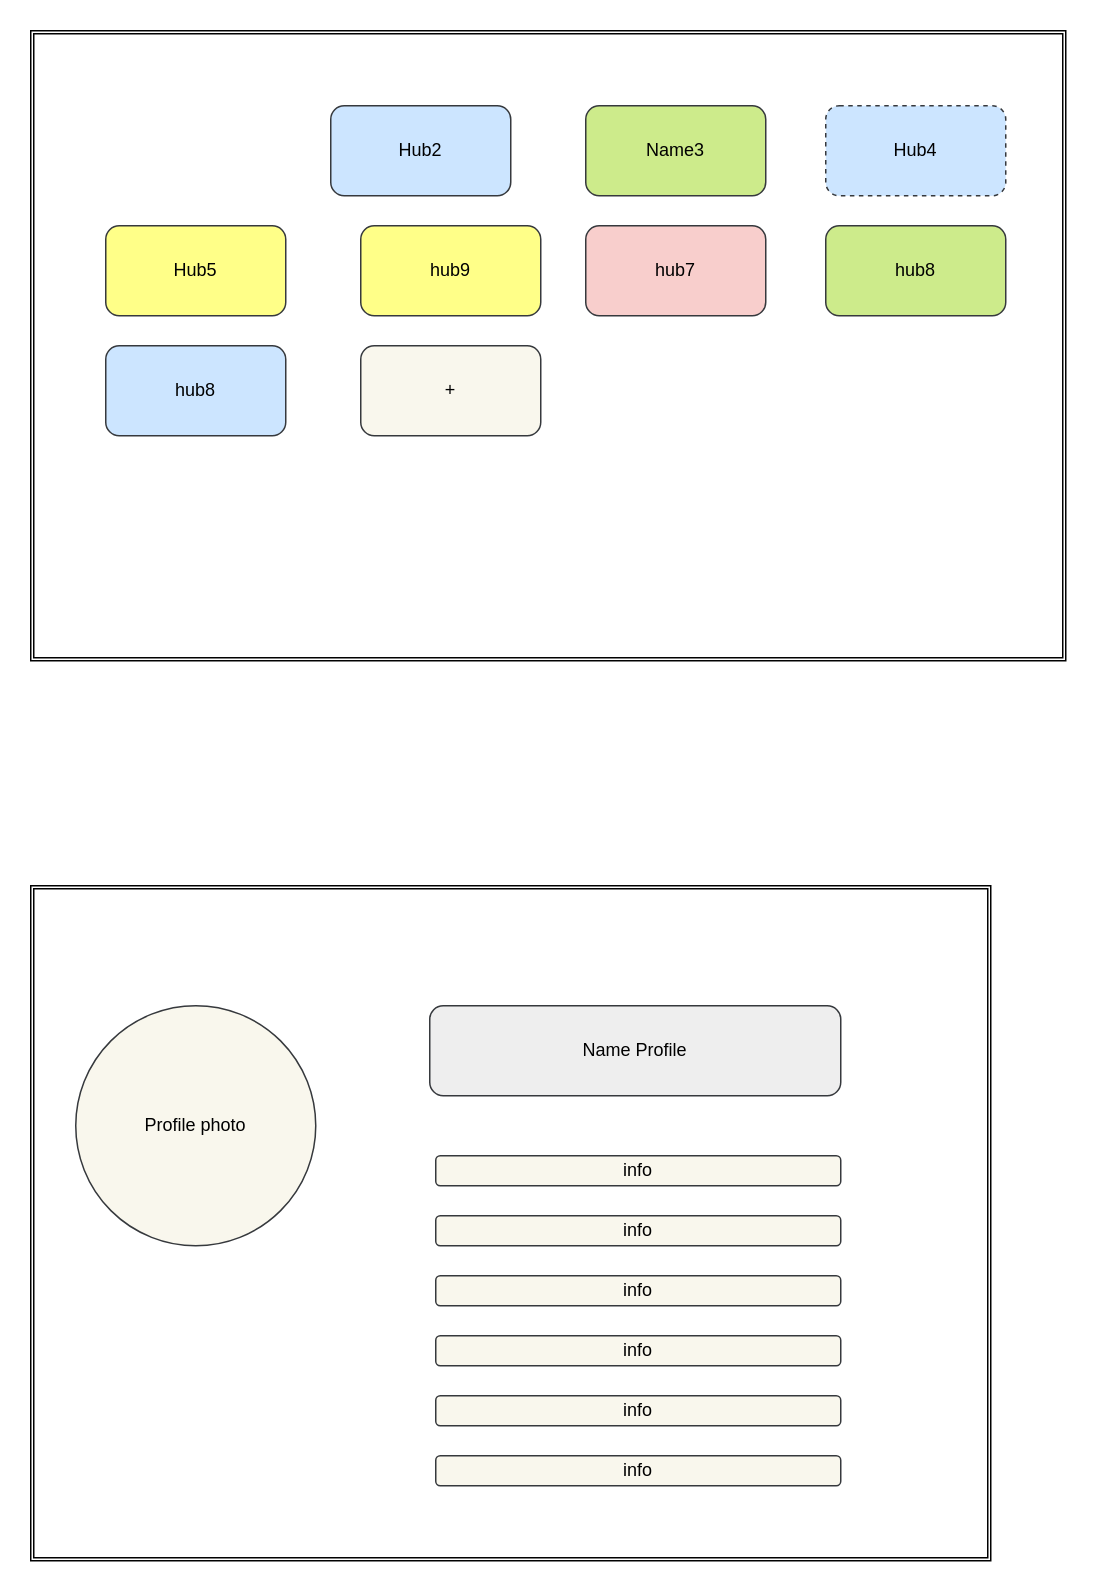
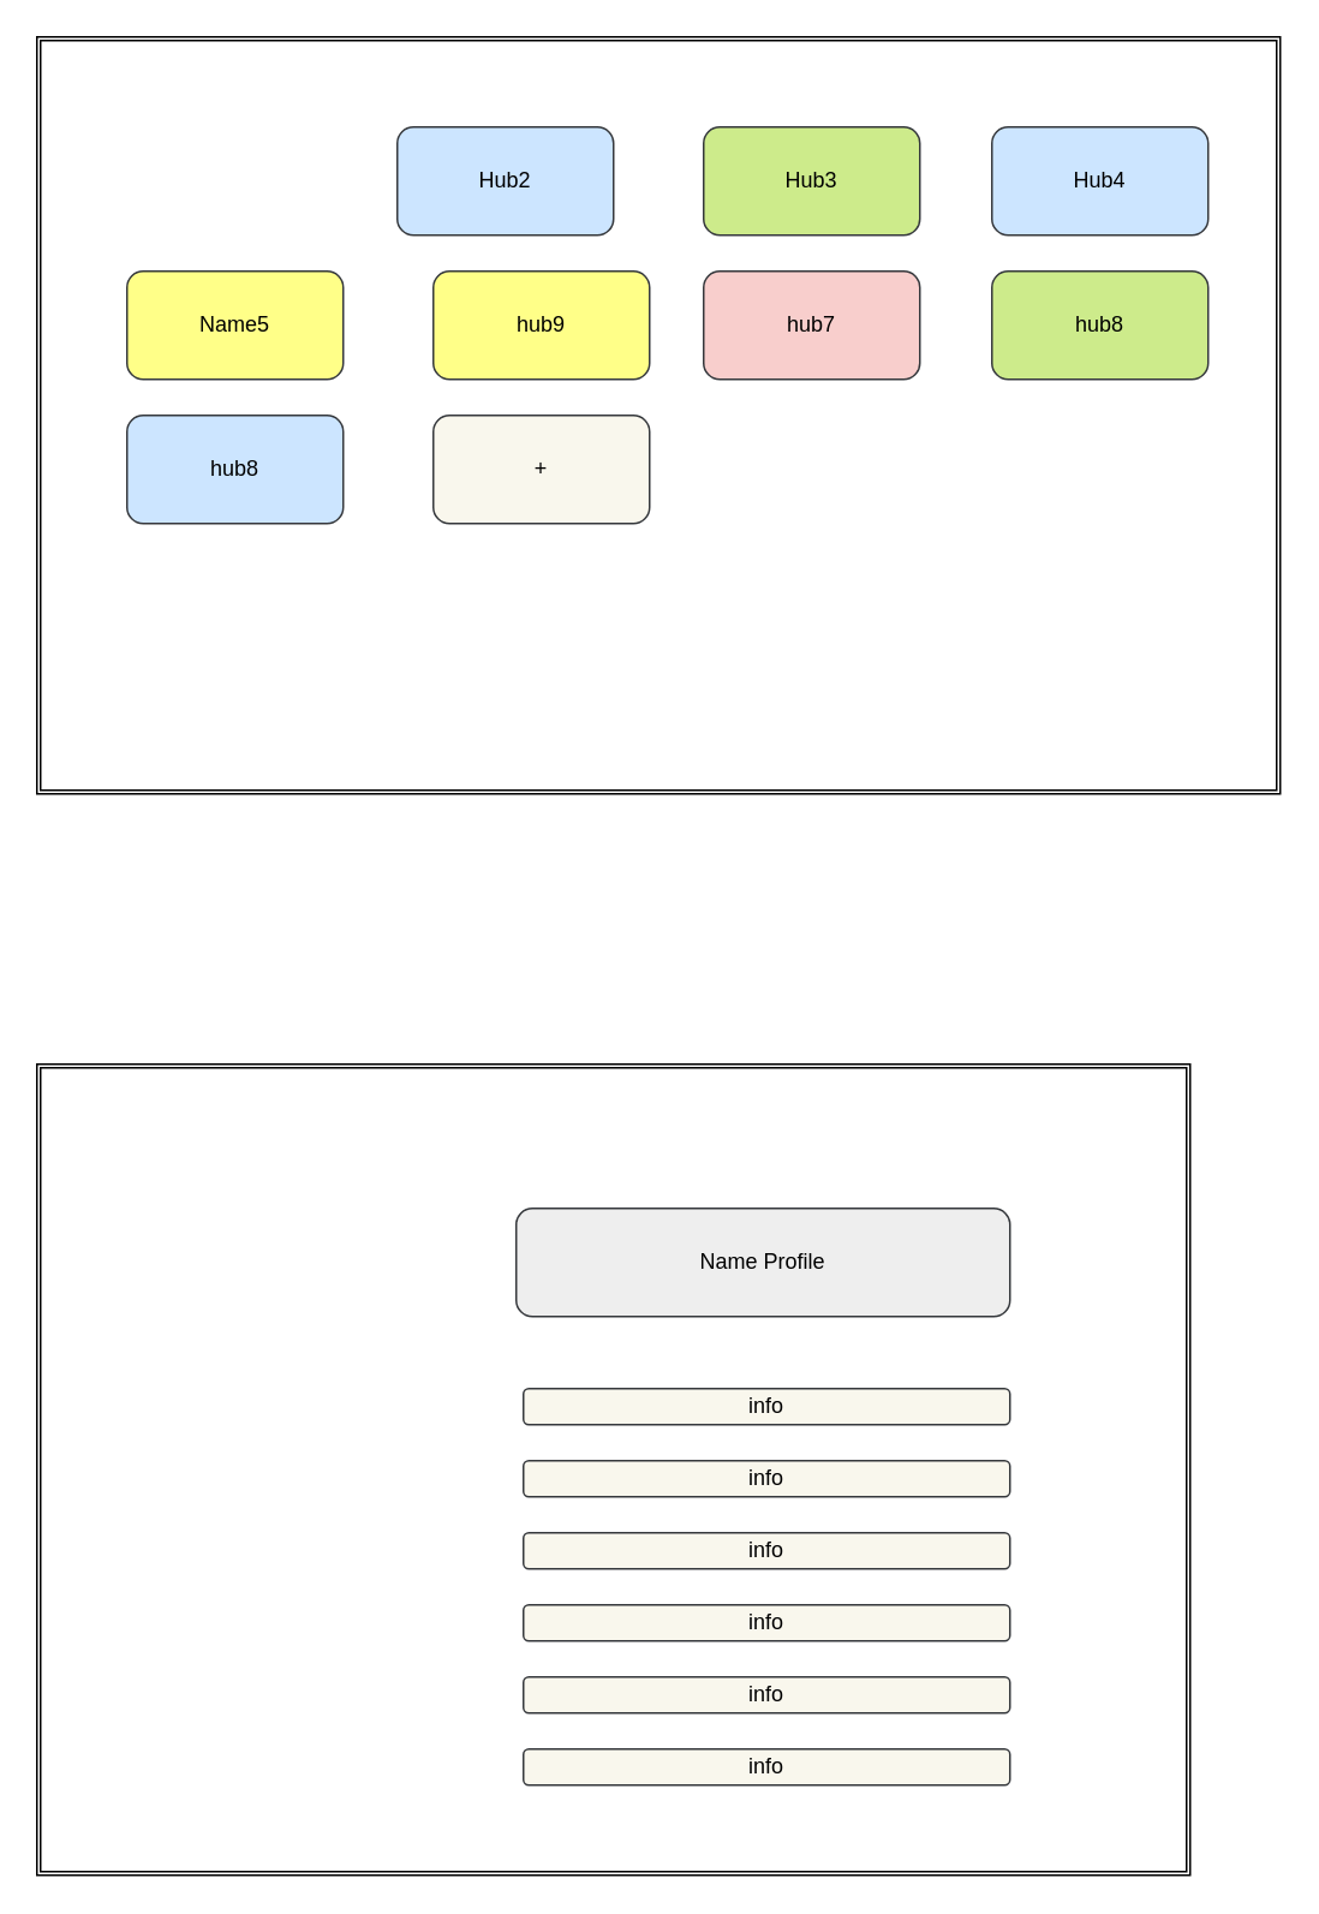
- <mxCell id="4" value="Name3" style="rounded=1;whiteSpace=wrap;html=1;fillColor=#cdeb8b;strokeColor=#36393d;" parent="1" vertex="1"><mxGeometry x="390" y="70" width="120" height="60" as="geometry" /></mxCell>
+ <mxCell id="4" value="Hub3" style="rounded=1;whiteSpace=wrap;html=1;fillColor=#cdeb8b;strokeColor=#36393d;" parent="1" vertex="1"><mxGeometry x="390" y="70" width="120" height="60" as="geometry" /></mxCell>
- <mxCell id="7" value="Hub4" style="rounded=1;whiteSpace=wrap;html=1;fillColor=#cce5ff;strokeColor=#36393d;dashed=1;" parent="1" vertex="1"><mxGeometry x="550" y="70" width="120" height="60" as="geometry" /></mxCell>
+ <mxCell id="7" value="Hub4" style="rounded=1;whiteSpace=wrap;html=1;fillColor=#cce5ff;strokeColor=#36393d;" parent="1" vertex="1"><mxGeometry x="550" y="70" width="120" height="60" as="geometry" /></mxCell>
- <mxCell id="8" value="Hub5" style="rounded=1;whiteSpace=wrap;html=1;fillColor=#ffff88;strokeColor=#36393d;" parent="1" vertex="1"><mxGeometry x="70" y="150" width="120" height="60" as="geometry" /></mxCell>
+ <mxCell id="8" value="Name5" style="rounded=1;whiteSpace=wrap;html=1;fillColor=#ffff88;strokeColor=#36393d;" parent="1" vertex="1"><mxGeometry x="70" y="150" width="120" height="60" as="geometry" /></mxCell>
- <mxCell id="13" value="Profile photo" style="ellipse;whiteSpace=wrap;html=1;aspect=fixed;fillColor=#f9f7ed;strokeColor=#36393d;" parent="1" vertex="1"><mxGeometry x="50" y="670" width="160" height="160" as="geometry" /></mxCell>
